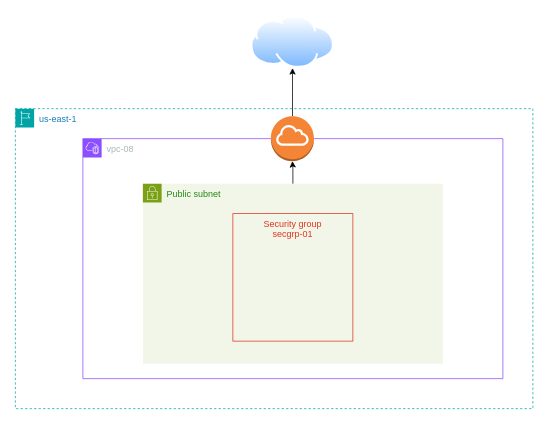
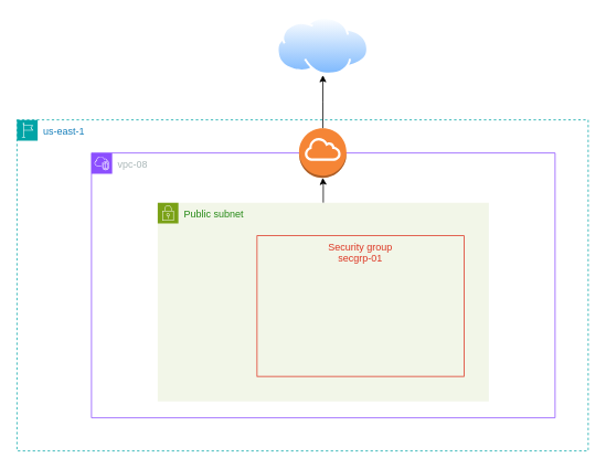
- <mxCell id="5" value="Security group&lt;br&gt;secgrp-01" style="fillColor=none;strokeColor=#DD3522;verticalAlign=top;fontStyle=0;fontColor=#DD3522;whiteSpace=wrap;html=1;" vertex="1" parent="4"><mxGeometry x="120" y="40" width="160" height="170" as="geometry" /></mxCell>
+ <mxCell id="5" value="Security group&lt;br&gt;secgrp-01" style="fillColor=none;strokeColor=#DD3522;verticalAlign=top;fontStyle=0;fontColor=#DD3522;whiteSpace=wrap;html=1;" vertex="1" parent="4"><mxGeometry x="120" y="40" width="250" height="170" as="geometry" /></mxCell>
